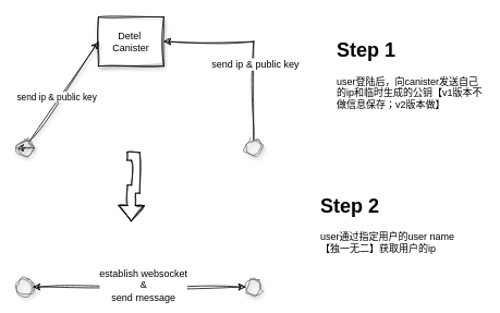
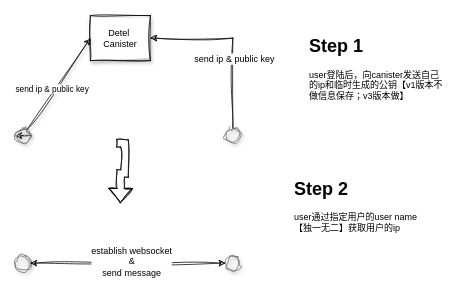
- <mxCell id="15" value="&lt;h1 style=&quot;margin-top: 0px;&quot;&gt;Step 1&lt;/h1&gt;&lt;div&gt;user登陆后，向canister发送自己的ip和临时生成的公钥【v1版本不做信息保存；v2版本做】&lt;/div&gt;" style="text;html=1;whiteSpace=wrap;overflow=hidden;rounded=0;fontFamily=Helvetica;fontSize=12;fontColor=default;" vertex="1" parent="1"><mxGeometry x="410" y="40" width="180" height="120" as="geometry" /></mxCell>
+ <mxCell id="15" value="&lt;h1 style=&quot;margin-top: 0px;&quot;&gt;Step 1&lt;/h1&gt;&lt;div&gt;user登陆后，向canister发送自己的ip和临时生成的公钥【v1版本不做信息保存；v3版本做】&lt;/div&gt;" style="text;html=1;whiteSpace=wrap;overflow=hidden;rounded=0;fontFamily=Helvetica;fontSize=12;fontColor=default;" vertex="1" parent="1"><mxGeometry x="410" y="40" width="180" height="120" as="geometry" /></mxCell>
